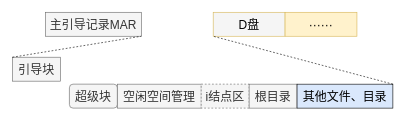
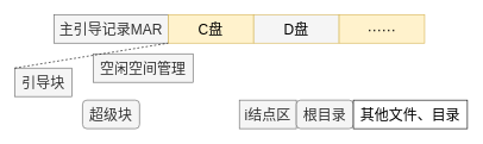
+ <mxCell id="3" value="C盘" style="rounded=0;whiteSpace=wrap;html=1;labelBackgroundColor=none;strokeColor=#d6b656;fontSize=20;fillColor=#fff2cc;align=center;" parent="1" vertex="1"><mxGeometry x="235" y="20" width="120" height="40" as="geometry" /></mxCell>
- <mxCell id="13" value="" style="endArrow=none;dashed=1;html=1;rounded=0;labelBackgroundColor=none;strokeColor=#000000;fontSize=20;fontColor=#000000;entryX=0;entryY=1;entryDx=0;entryDy=0;exitX=1;exitY=0;exitDx=0;exitDy=0;align=center;" parent="1" source="11" target="4" edge="1"><mxGeometry width="50" height="50" relative="1" as="geometry"><mxPoint x="235" y="140" as="sourcePoint" /><mxPoint x="285" y="90" as="targetPoint" /></mxGeometry></mxCell>
- <mxCell id="8" value="空闲空间管理" style="rounded=0;whiteSpace=wrap;html=1;labelBackgroundColor=none;strokeColor=#666666;fontSize=20;fontColor=#333333;fillColor=#f5f5f5;align=center;" parent="1" vertex="1"><mxGeometry x="195" y="140" width="140" height="40" as="geometry" /></mxCell>
+ <mxCell id="8" value="空闲空间管理" style="rounded=0;whiteSpace=wrap;html=1;labelBackgroundColor=none;strokeColor=#666666;fontSize=20;fontColor=#333333;fillColor=#f5f5f5;align=center;" parent="1" vertex="1"><mxGeometry x="130" y="75" width="140" height="40" as="geometry" /></mxCell>
- <mxCell id="9" value="i结点区" style="rounded=0;whiteSpace=wrap;html=1;labelBackgroundColor=none;strokeColor=#666666;fontSize=20;fontColor=#333333;fillColor=#f5f5f5;align=center;dashed=1;" parent="1" vertex="1"><mxGeometry x="335" y="140" width="80" height="40" as="geometry" /></mxCell>
+ <mxCell id="9" value="i结点区" style="rounded=0;whiteSpace=wrap;html=1;labelBackgroundColor=none;strokeColor=#666666;fontSize=20;fontColor=#333333;fillColor=#f5f5f5;align=center;" parent="1" vertex="1"><mxGeometry x="335" y="140" width="80" height="40" as="geometry" /></mxCell>
- <mxCell id="10" value="根目录" style="rounded=0;whiteSpace=wrap;html=1;labelBackgroundColor=none;strokeColor=#666666;fontSize=20;fontColor=#333333;fillColor=#f5f5f5;align=center;" parent="1" vertex="1"><mxGeometry x="415" y="140" width="80" height="40" as="geometry" /></mxCell>
+ <mxCell id="10" value="根目录" style="whiteSpace=wrap;html=1;labelBackgroundColor=none;strokeColor=#666666;fontSize=20;fontColor=#333333;fillColor=#f5f5f5;align=center;rounded=1;" parent="1" vertex="1"><mxGeometry x="415" y="140" width="80" height="40" as="geometry" /></mxCell>
- <mxCell id="11" value="&lt;font color=&quot;#000000&quot;&gt;其他文件、目录&lt;/font&gt;" style="rounded=0;whiteSpace=wrap;html=1;labelBackgroundColor=none;fontSize=20;align=center;fillColor=#dae8fc;" parent="1" vertex="1"><mxGeometry x="495" y="140" width="160" height="40" as="geometry" /></mxCell>
+ <mxCell id="11" value="&lt;font color=&quot;#000000&quot;&gt;其他文件、目录&lt;/font&gt;" style="rounded=0;whiteSpace=wrap;html=1;labelBackgroundColor=none;fontSize=20;align=center;" parent="1" vertex="1"><mxGeometry x="495" y="140" width="160" height="40" as="geometry" /></mxCell>
